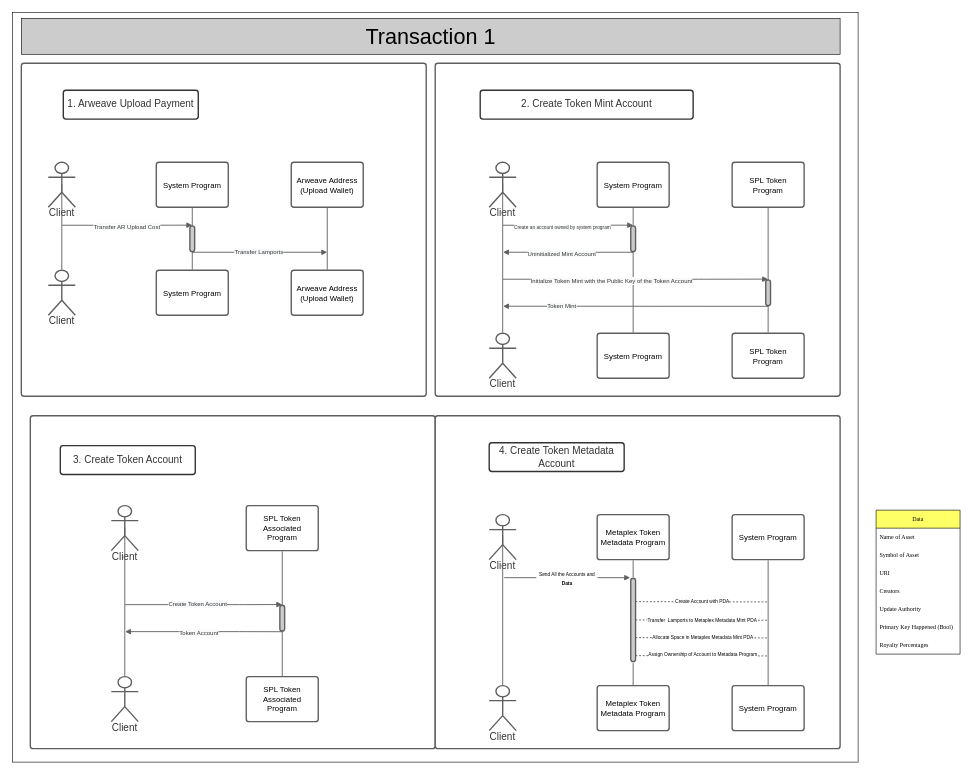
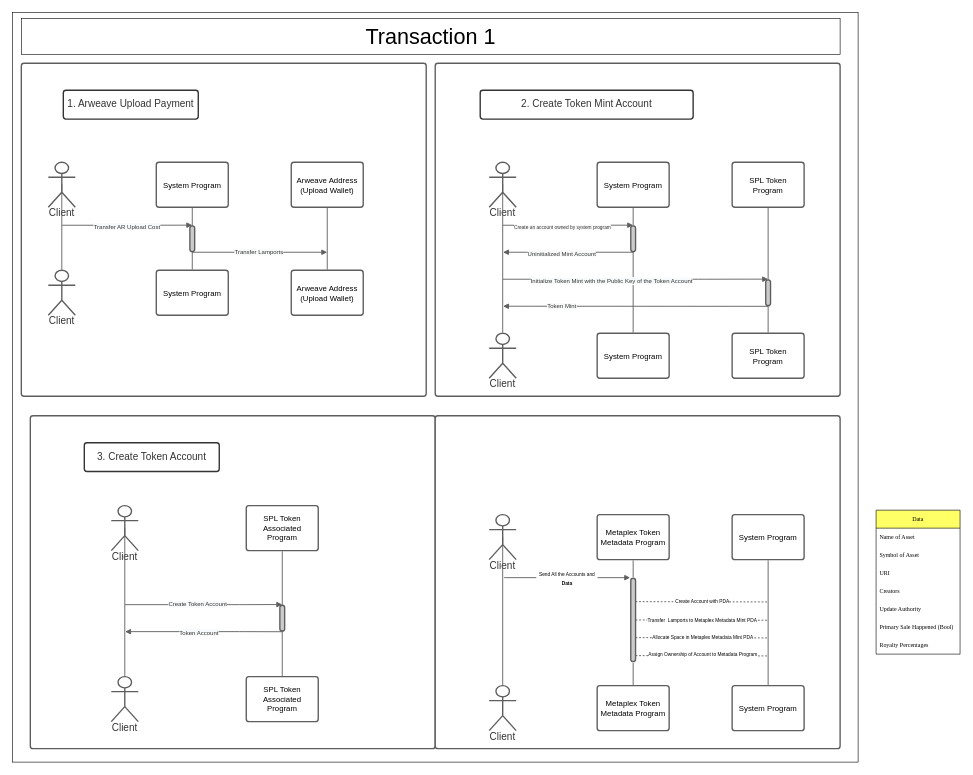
- <mxCell id="3" value="&lt;font style=&quot;font-size: 36px&quot;&gt;Transaction 1&lt;/font&gt;" style="rounded=0;whiteSpace=wrap;html=1;fontSize=8;fillColor=#cccccc;" vertex="1" parent="1"><mxGeometry x="35" width="1365" height="60" as="geometry" y="30" /></mxCell>
+ <mxCell id="3" value="&lt;font style=&quot;font-size: 36px&quot;&gt;Transaction 1&lt;/font&gt;" style="rounded=0;whiteSpace=wrap;html=1;fontSize=8;" vertex="1" parent="1"><mxGeometry x="35" width="1365" height="60" as="geometry" y="30" /></mxCell>
- <mxCell id="29" value="4. Create Token Metadata Account" style="html=1;overflow=block;blockSpacing=1;whiteSpace=wrap;;whiteSpace=wrap;fontSize=16.7;fontColor=#333333;spacing=3.8;strokeColor=#333333;strokeOpacity=100;fillOpacity=0;rounded=1;absoluteArcSize=1;arcSize=9;fillColor=#ffffff;strokeWidth=2.3;" vertex="1" parent="26"><mxGeometry x="90" y="45" width="225" height="48" as="geometry" /></mxCell>
- <mxCell id="15" value="3. Create Token Account" style="html=1;overflow=block;blockSpacing=1;whiteSpace=wrap;;whiteSpace=wrap;fontSize=16.7;fontColor=#333333;spacing=3.8;strokeColor=#333333;strokeOpacity=100;fillOpacity=0;rounded=1;absoluteArcSize=1;arcSize=9;fillColor=#ffffff;strokeWidth=2.3;" vertex="1" parent="12"><mxGeometry x="50" y="50" width="225" height="48" as="geometry" /></mxCell>
+ <mxCell id="15" value="3. Create Token Account" style="html=1;overflow=block;blockSpacing=1;whiteSpace=wrap;;whiteSpace=wrap;fontSize=16.7;fontColor=#333333;spacing=3.8;strokeColor=#333333;strokeOpacity=100;fillOpacity=0;rounded=1;absoluteArcSize=1;arcSize=9;fillColor=#ffffff;strokeWidth=2.3;" vertex="1" parent="12"><mxGeometry x="90" y="45" width="225" height="48" as="geometry" /></mxCell>
- <mxCell id="10" value="Primary Key Happened (Bool)" style="text;strokeColor=none;fillColor=none;align=left;verticalAlign=middle;spacingLeft=4;spacingRight=4;overflow=hidden;points=[[0,0.5],[1,0.5]];portConstraint=eastwest;rotatable=0;fontFamily=Times New Roman;fontSize=10;" vertex="1" parent="4"><mxGeometry y="180" width="140" height="30" as="geometry" /></mxCell>
+ <mxCell id="10" value="Primary Sale Happened (Bool)" style="text;strokeColor=none;fillColor=none;align=left;verticalAlign=middle;spacingLeft=4;spacingRight=4;overflow=hidden;points=[[0,0.5],[1,0.5]];portConstraint=eastwest;rotatable=0;fontFamily=Times New Roman;fontSize=10;" vertex="1" parent="4"><mxGeometry y="180" width="140" height="30" as="geometry" /></mxCell>
